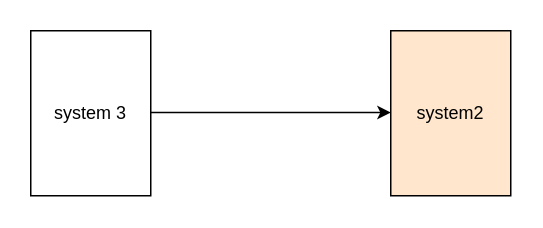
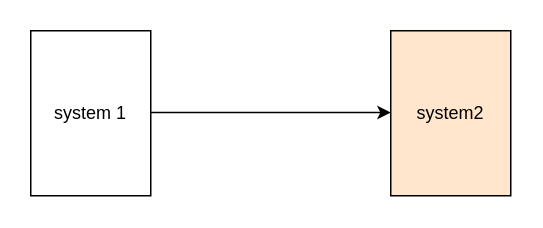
- <mxCell id="2" value="system 3" style="rounded=0;whiteSpace=wrap;html=1;" vertex="1" parent="1"><mxGeometry x="20" y="20" width="80" height="110" as="geometry" /></mxCell>
+ <mxCell id="2" value="system 1" style="rounded=0;whiteSpace=wrap;html=1;" vertex="1" parent="1"><mxGeometry x="20" y="20" width="80" height="110" as="geometry" /></mxCell>
